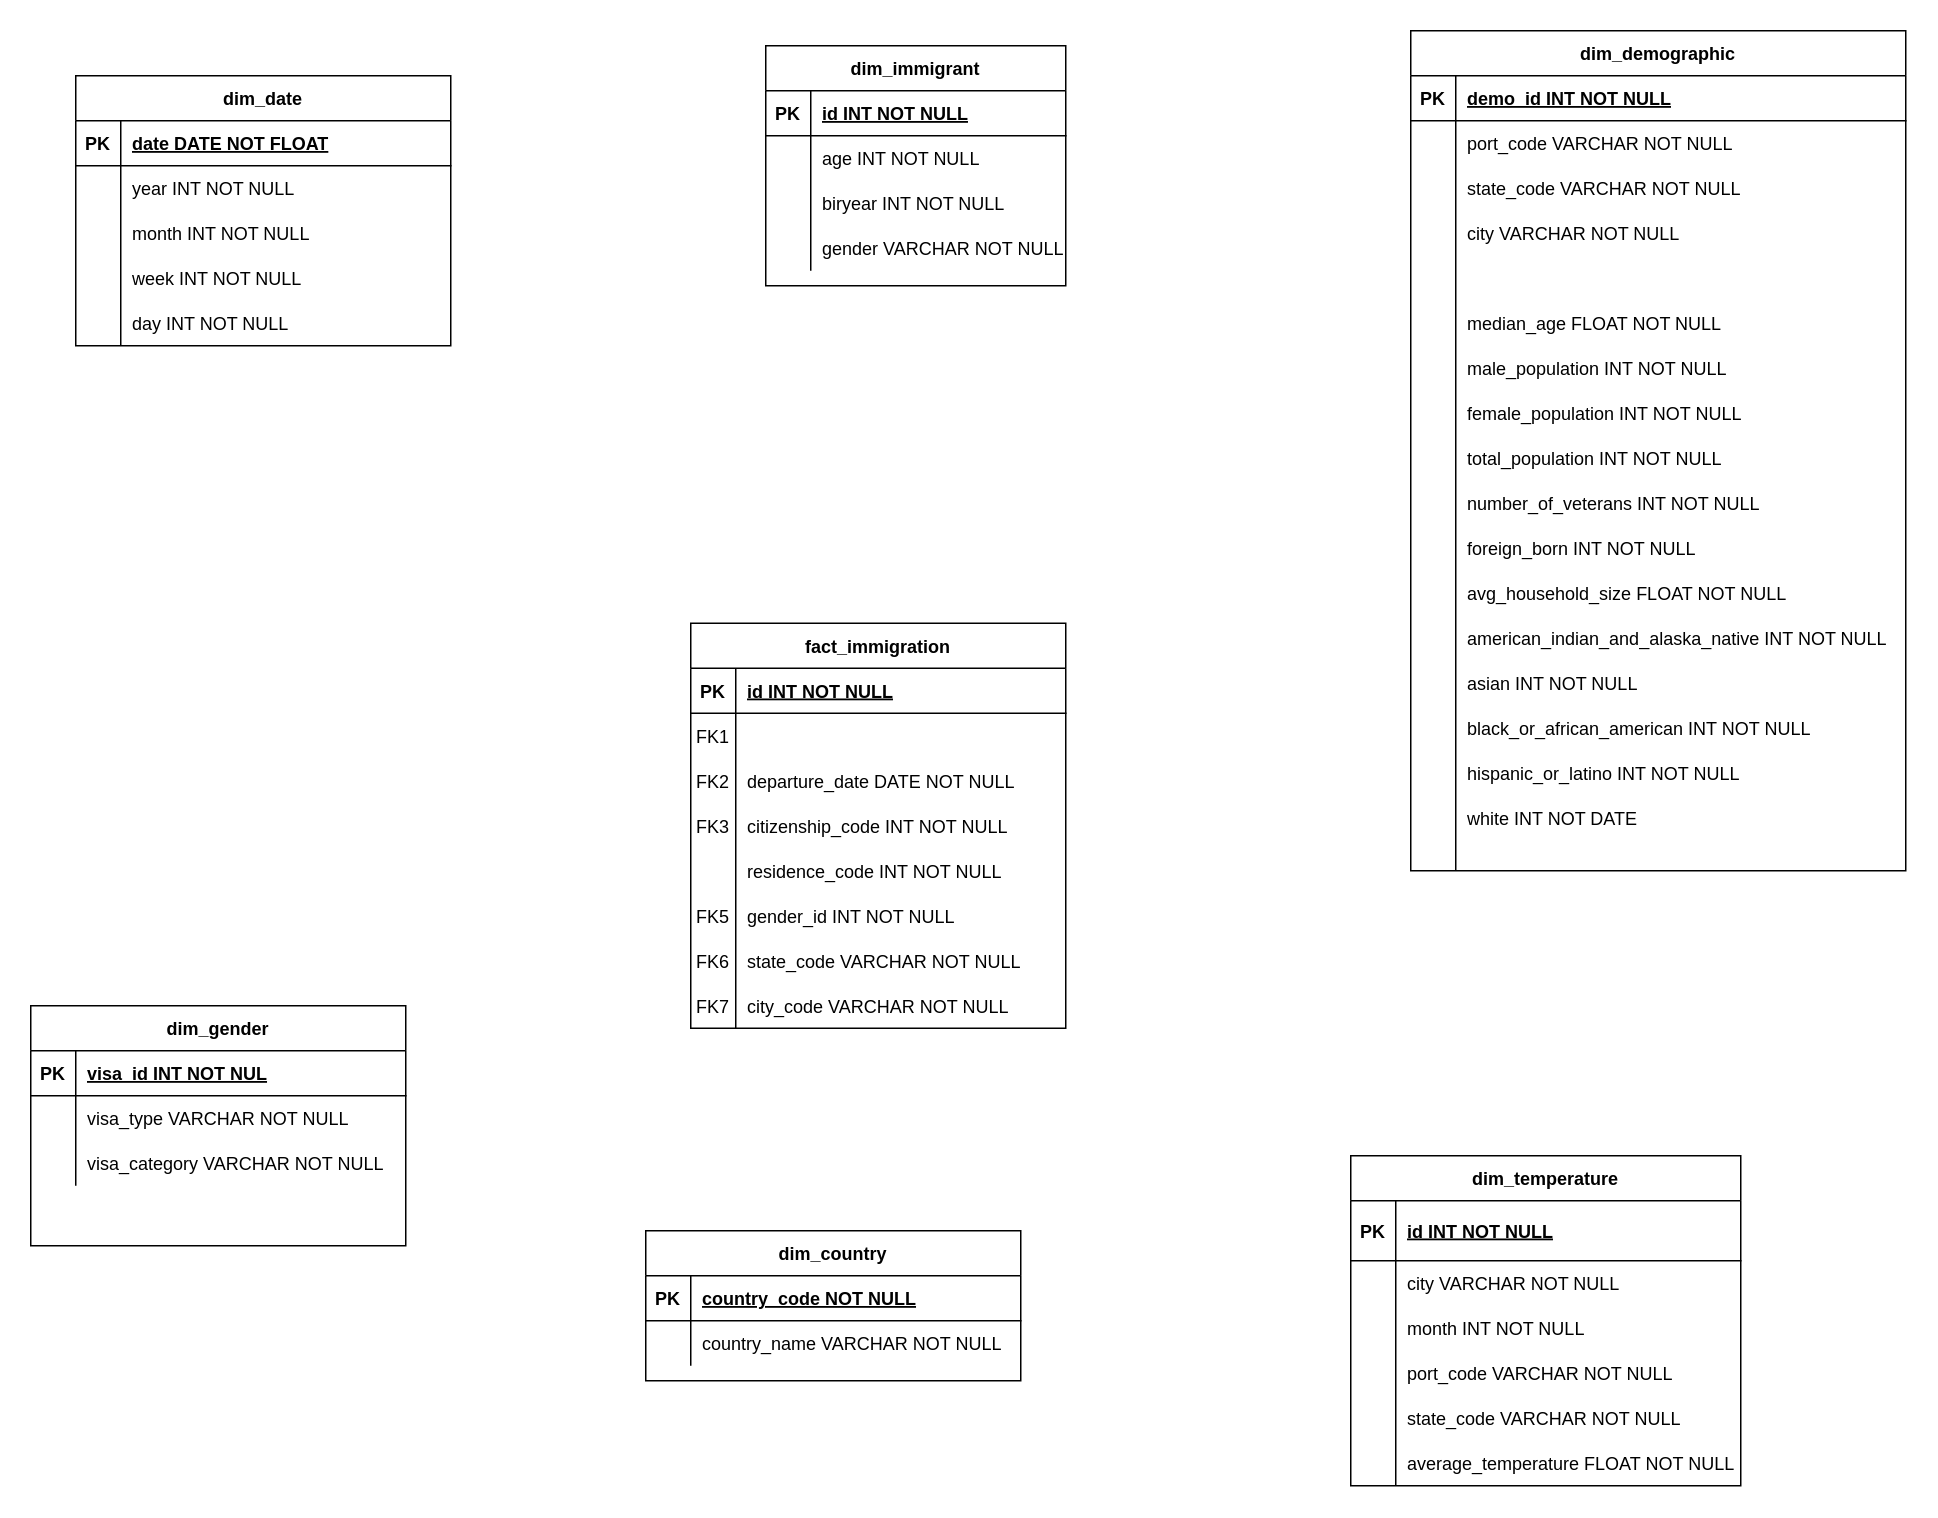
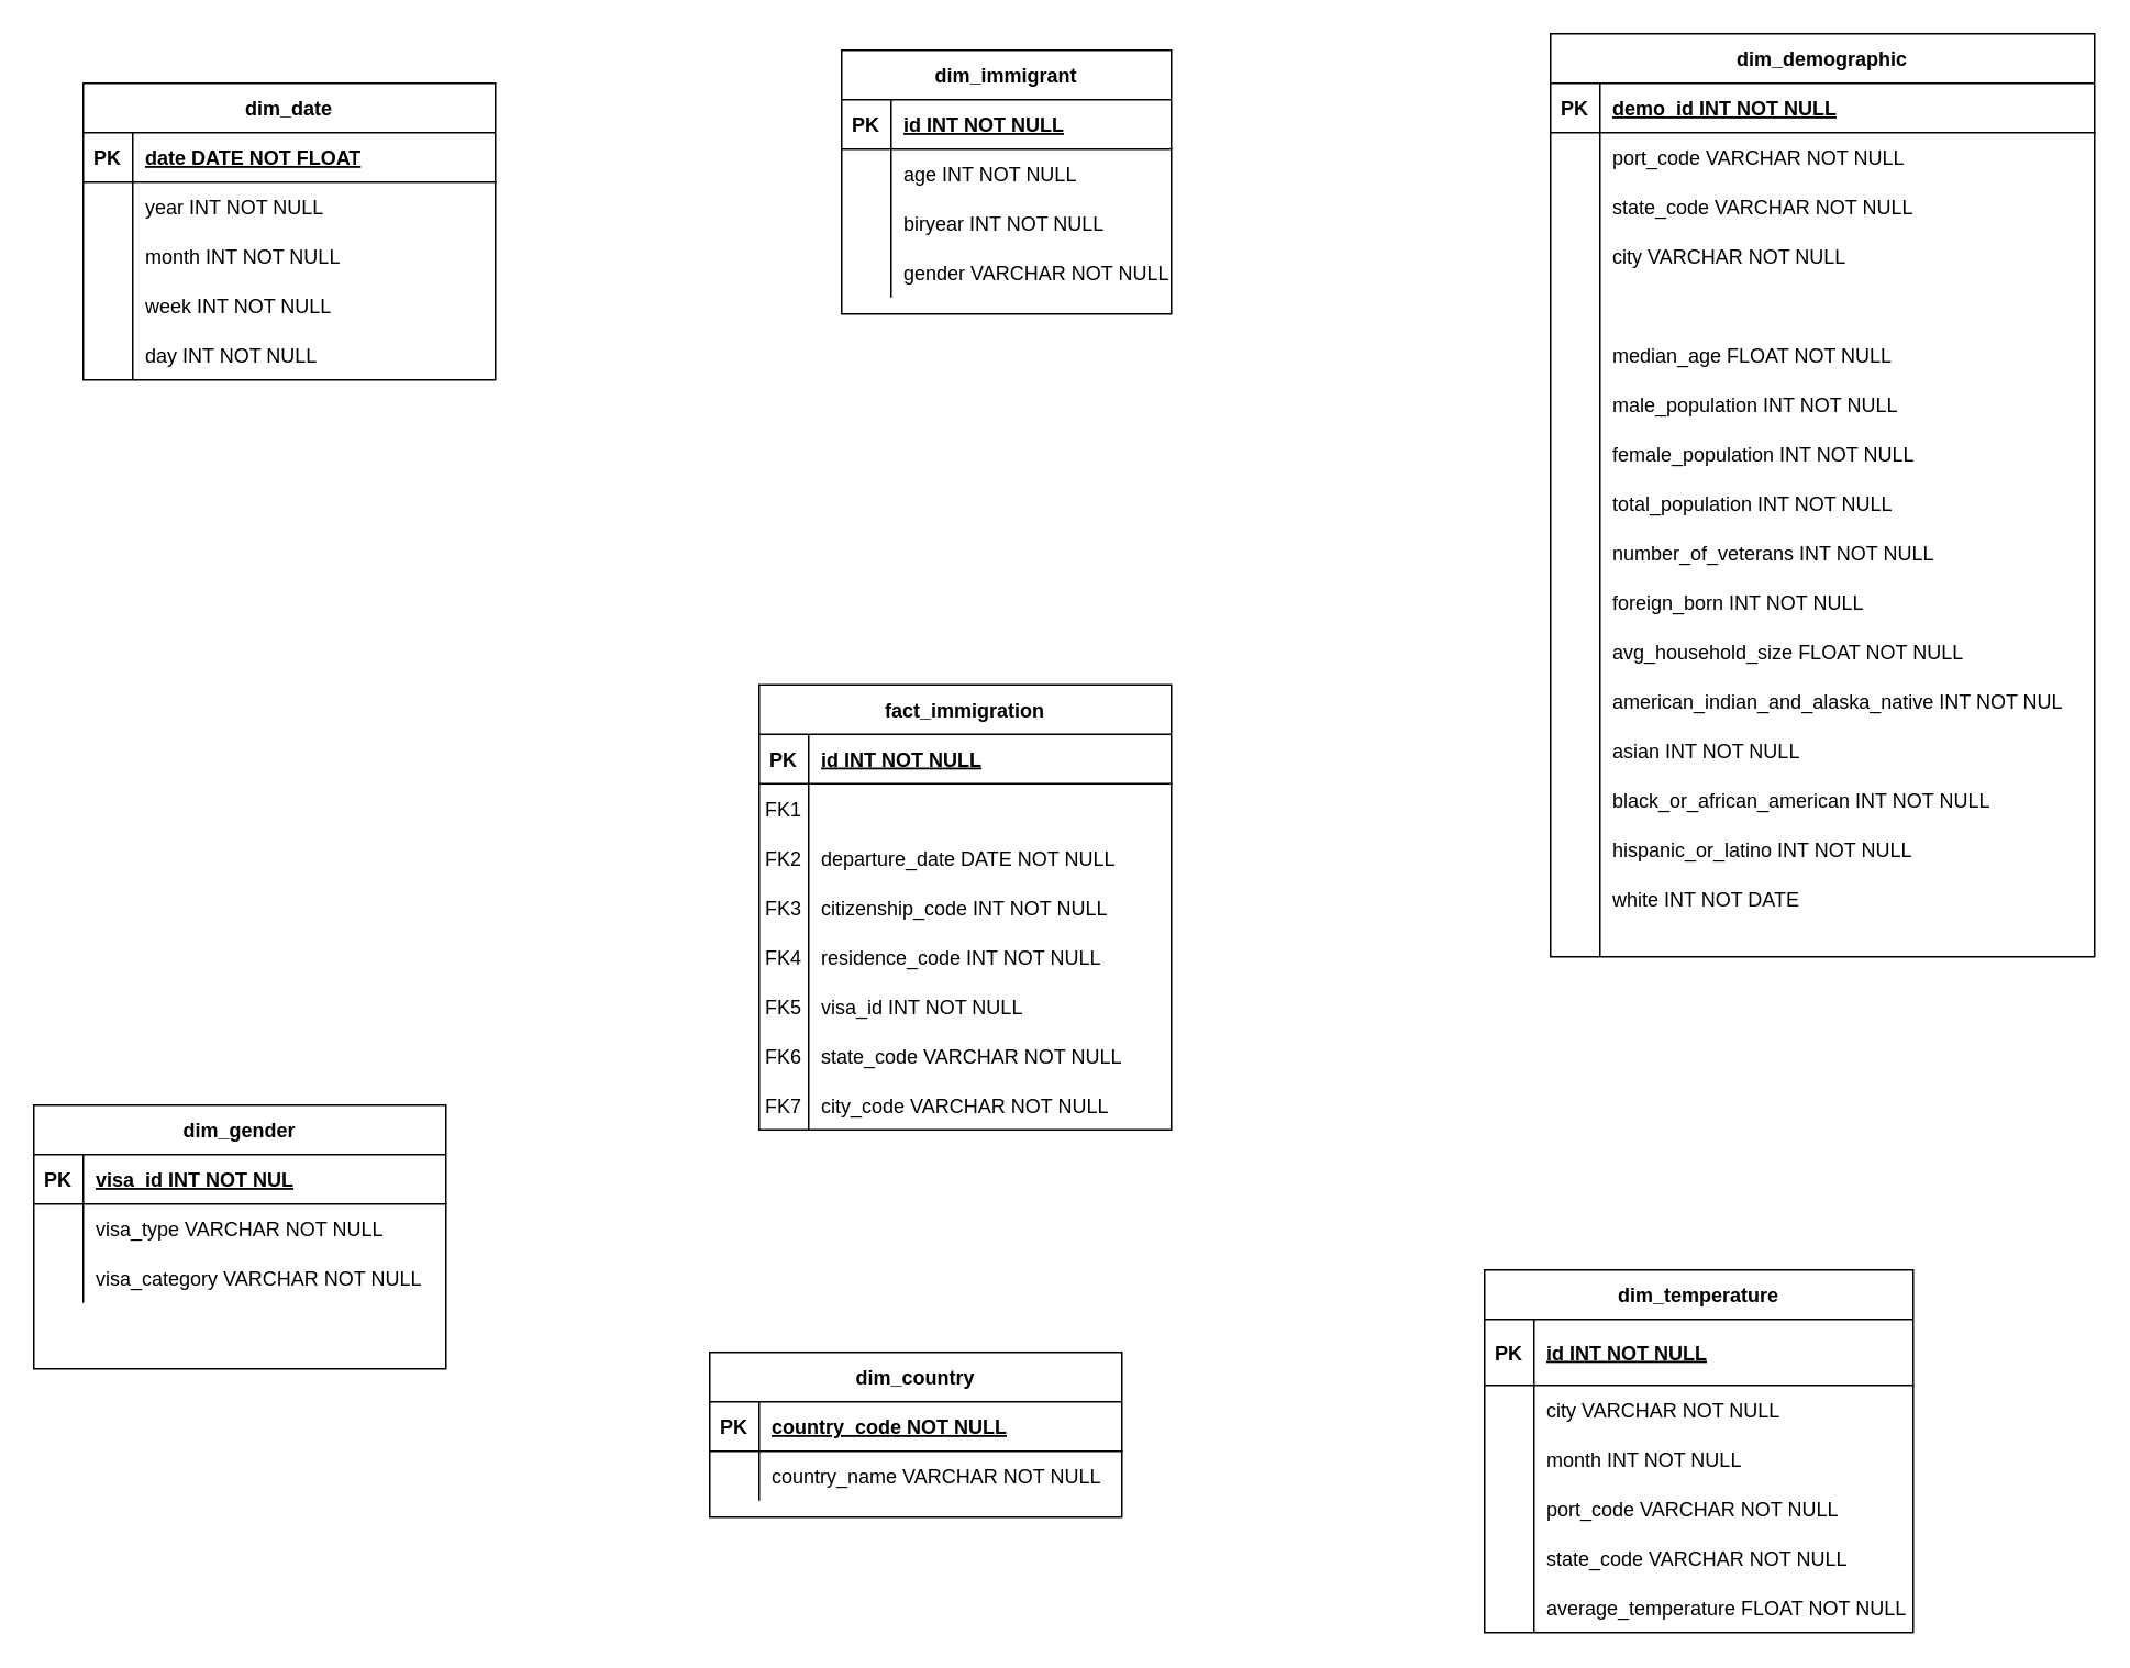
- <mxCell id="97" value="american_indian_and_alaska_native INT NOT NULL" style="shape=partialRectangle;connectable=0;fillColor=none;top=0;left=0;bottom=0;right=0;align=left;spacingLeft=6;overflow=hidden;" vertex="1" parent="95"><mxGeometry x="30" width="300" height="30" as="geometry" /></mxCell>
+ <mxCell id="97" value="american_indian_and_alaska_native INT NOT NUL" style="shape=partialRectangle;connectable=0;fillColor=none;top=0;left=0;bottom=0;right=0;align=left;spacingLeft=6;overflow=hidden;" vertex="1" parent="95"><mxGeometry x="30" width="300" height="30" as="geometry" /></mxCell>
+ <mxCell id="15" value="FK4" style="shape=partialRectangle;connectable=0;fillColor=none;top=0;left=0;bottom=0;right=0;fontStyle=0;overflow=hidden;" vertex="1" parent="14"><mxGeometry width="30" height="30" as="geometry" /></mxCell>
- <mxCell id="19" value="gender_id INT NOT NULL" style="shape=partialRectangle;connectable=0;fillColor=none;top=0;left=0;bottom=0;right=0;align=left;spacingLeft=6;fontStyle=0;overflow=hidden;" vertex="1" parent="17"><mxGeometry x="30" width="220" height="30" as="geometry" /></mxCell>
+ <mxCell id="19" value="visa_id INT NOT NULL" style="shape=partialRectangle;connectable=0;fillColor=none;top=0;left=0;bottom=0;right=0;align=left;spacingLeft=6;fontStyle=0;overflow=hidden;" vertex="1" parent="17"><mxGeometry x="30" width="220" height="30" as="geometry" /></mxCell>
